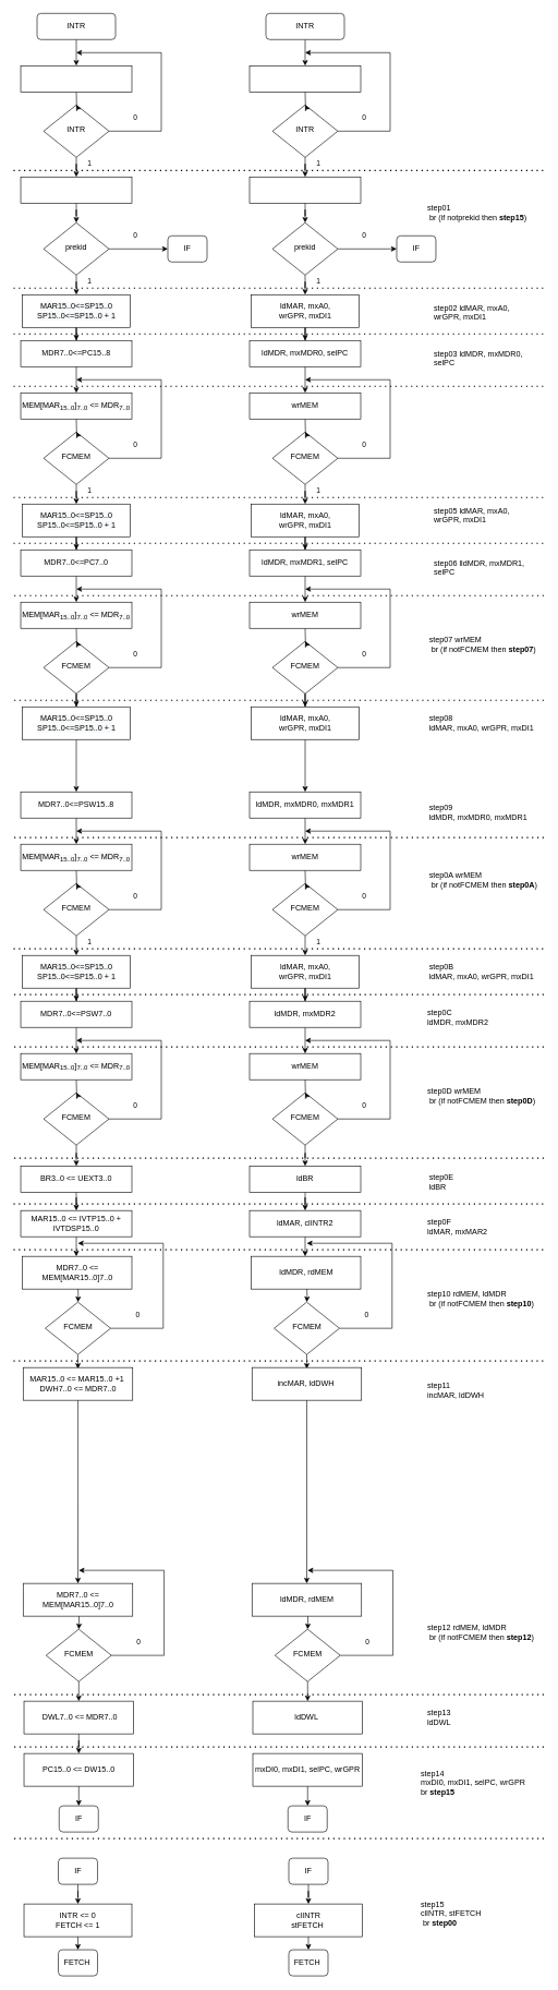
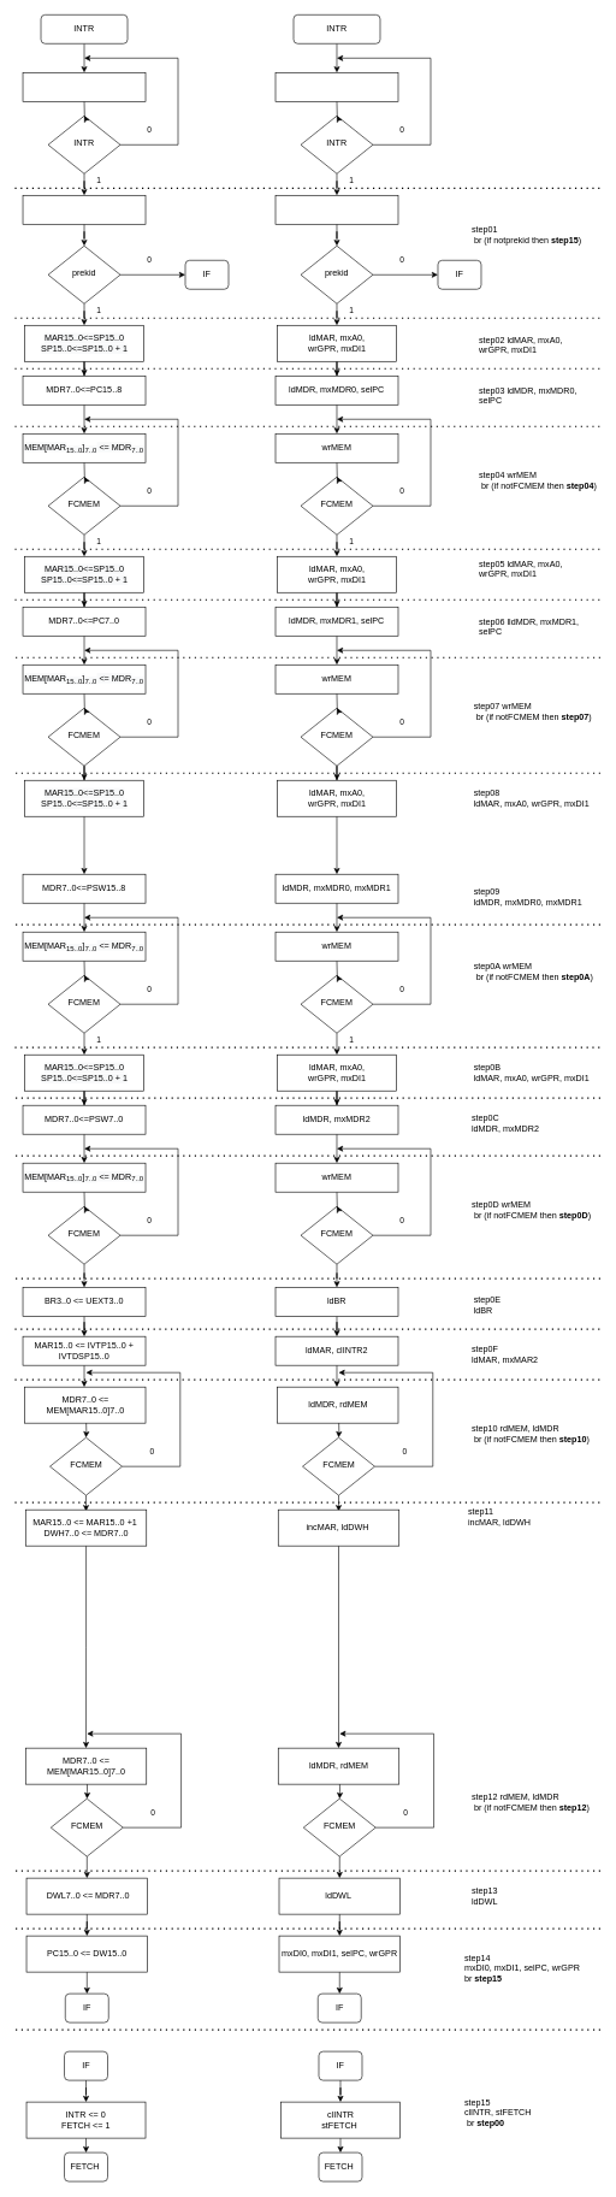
+ <mxCell id="155" value="&lt;div&gt;&lt;span&gt;step04 wrMEM&lt;/span&gt;&lt;/div&gt;&amp;nbsp;br (if notFCMEM then &lt;b&gt;step04&lt;/b&gt;)" style="text;html=1;strokeColor=none;fillColor=none;align=left;verticalAlign=middle;whiteSpace=wrap;rounded=0;" parent="1" vertex="1"><mxGeometry x="661" y="640" width="170" height="50" as="geometry" /></mxCell>
- <mxCell id="182" value="&lt;div&gt;&lt;span&gt;step11&amp;nbsp;&lt;/span&gt;&lt;/div&gt;&lt;span style=&quot;text-align: center&quot;&gt;incMAR, ldDWH&amp;nbsp;&lt;/span&gt;" style="text;html=1;strokeColor=none;fillColor=none;align=left;verticalAlign=middle;whiteSpace=wrap;rounded=0;" parent="1" vertex="1"><mxGeometry x="651" y="2100" width="170" height="50" as="geometry" /></mxCell>
+ <mxCell id="182" value="&lt;div&gt;&lt;span&gt;step11&amp;nbsp;&lt;/span&gt;&lt;/div&gt;&lt;span style=&quot;text-align: center&quot;&gt;incMAR, ldDWH&amp;nbsp;&lt;/span&gt;" style="text;html=1;strokeColor=none;fillColor=none;align=left;verticalAlign=middle;whiteSpace=wrap;rounded=0;" parent="1" vertex="1"><mxGeometry x="646" y="2075" width="170" height="50" as="geometry" /></mxCell>
+ <mxCell id="142" style="edgeStyle=orthogonalEdgeStyle;rounded=0;orthogonalLoop=1;jettySize=auto;html=1;" parent="1" source="143" target="145" edge="1"><mxGeometry relative="1" as="geometry" /></mxCell>
